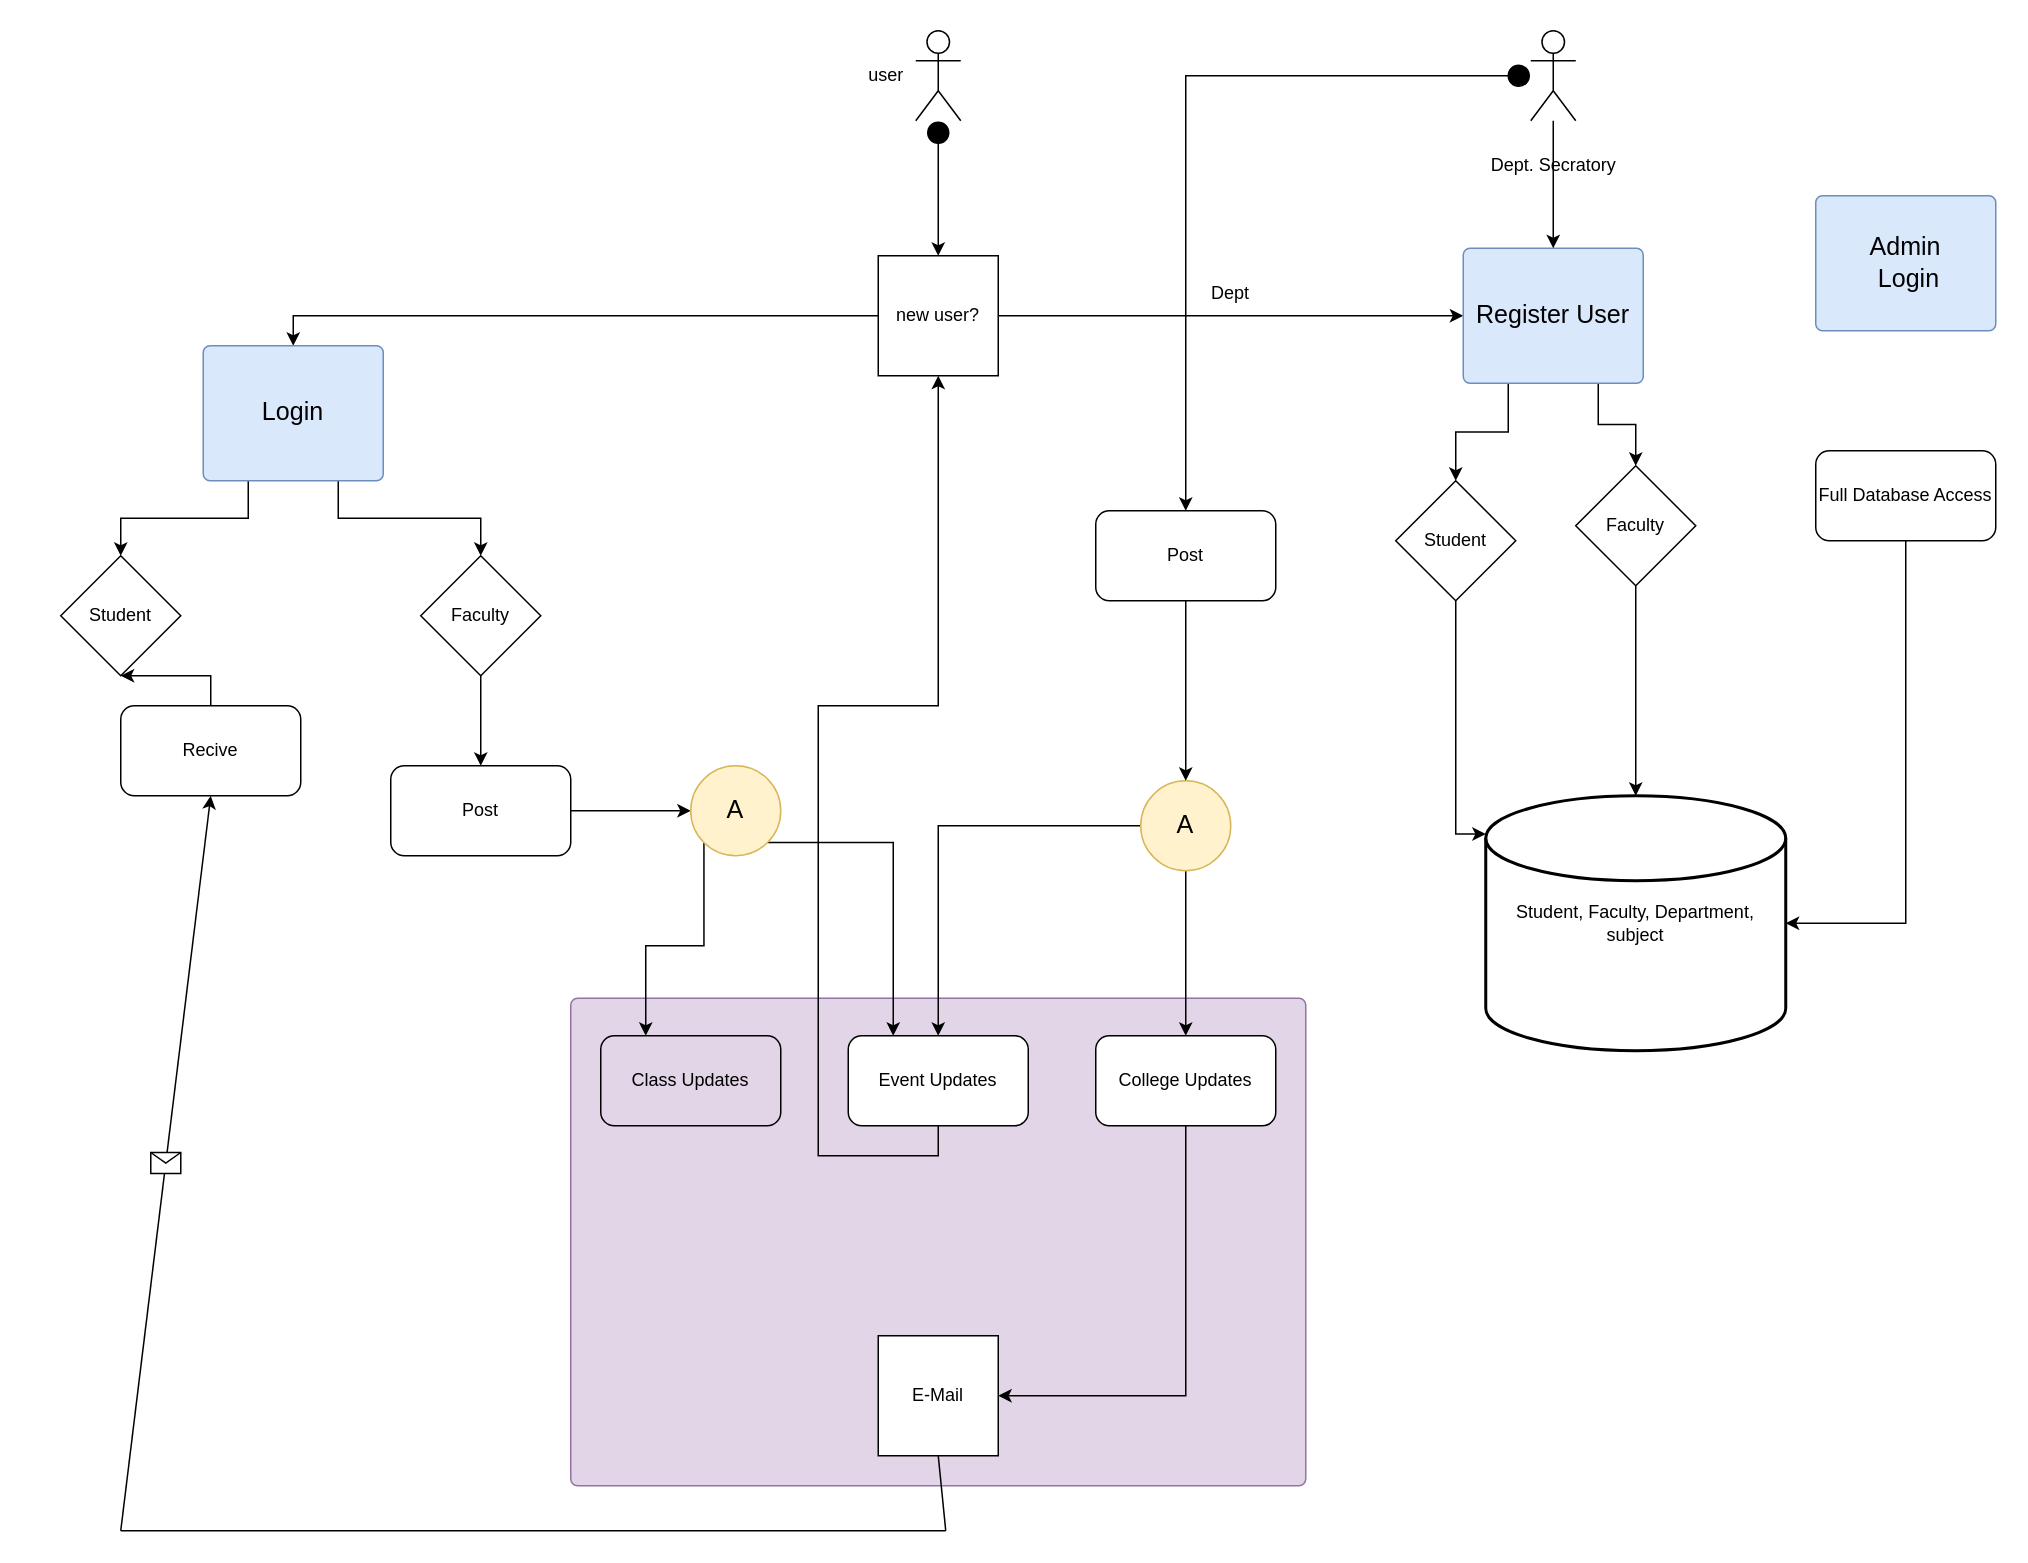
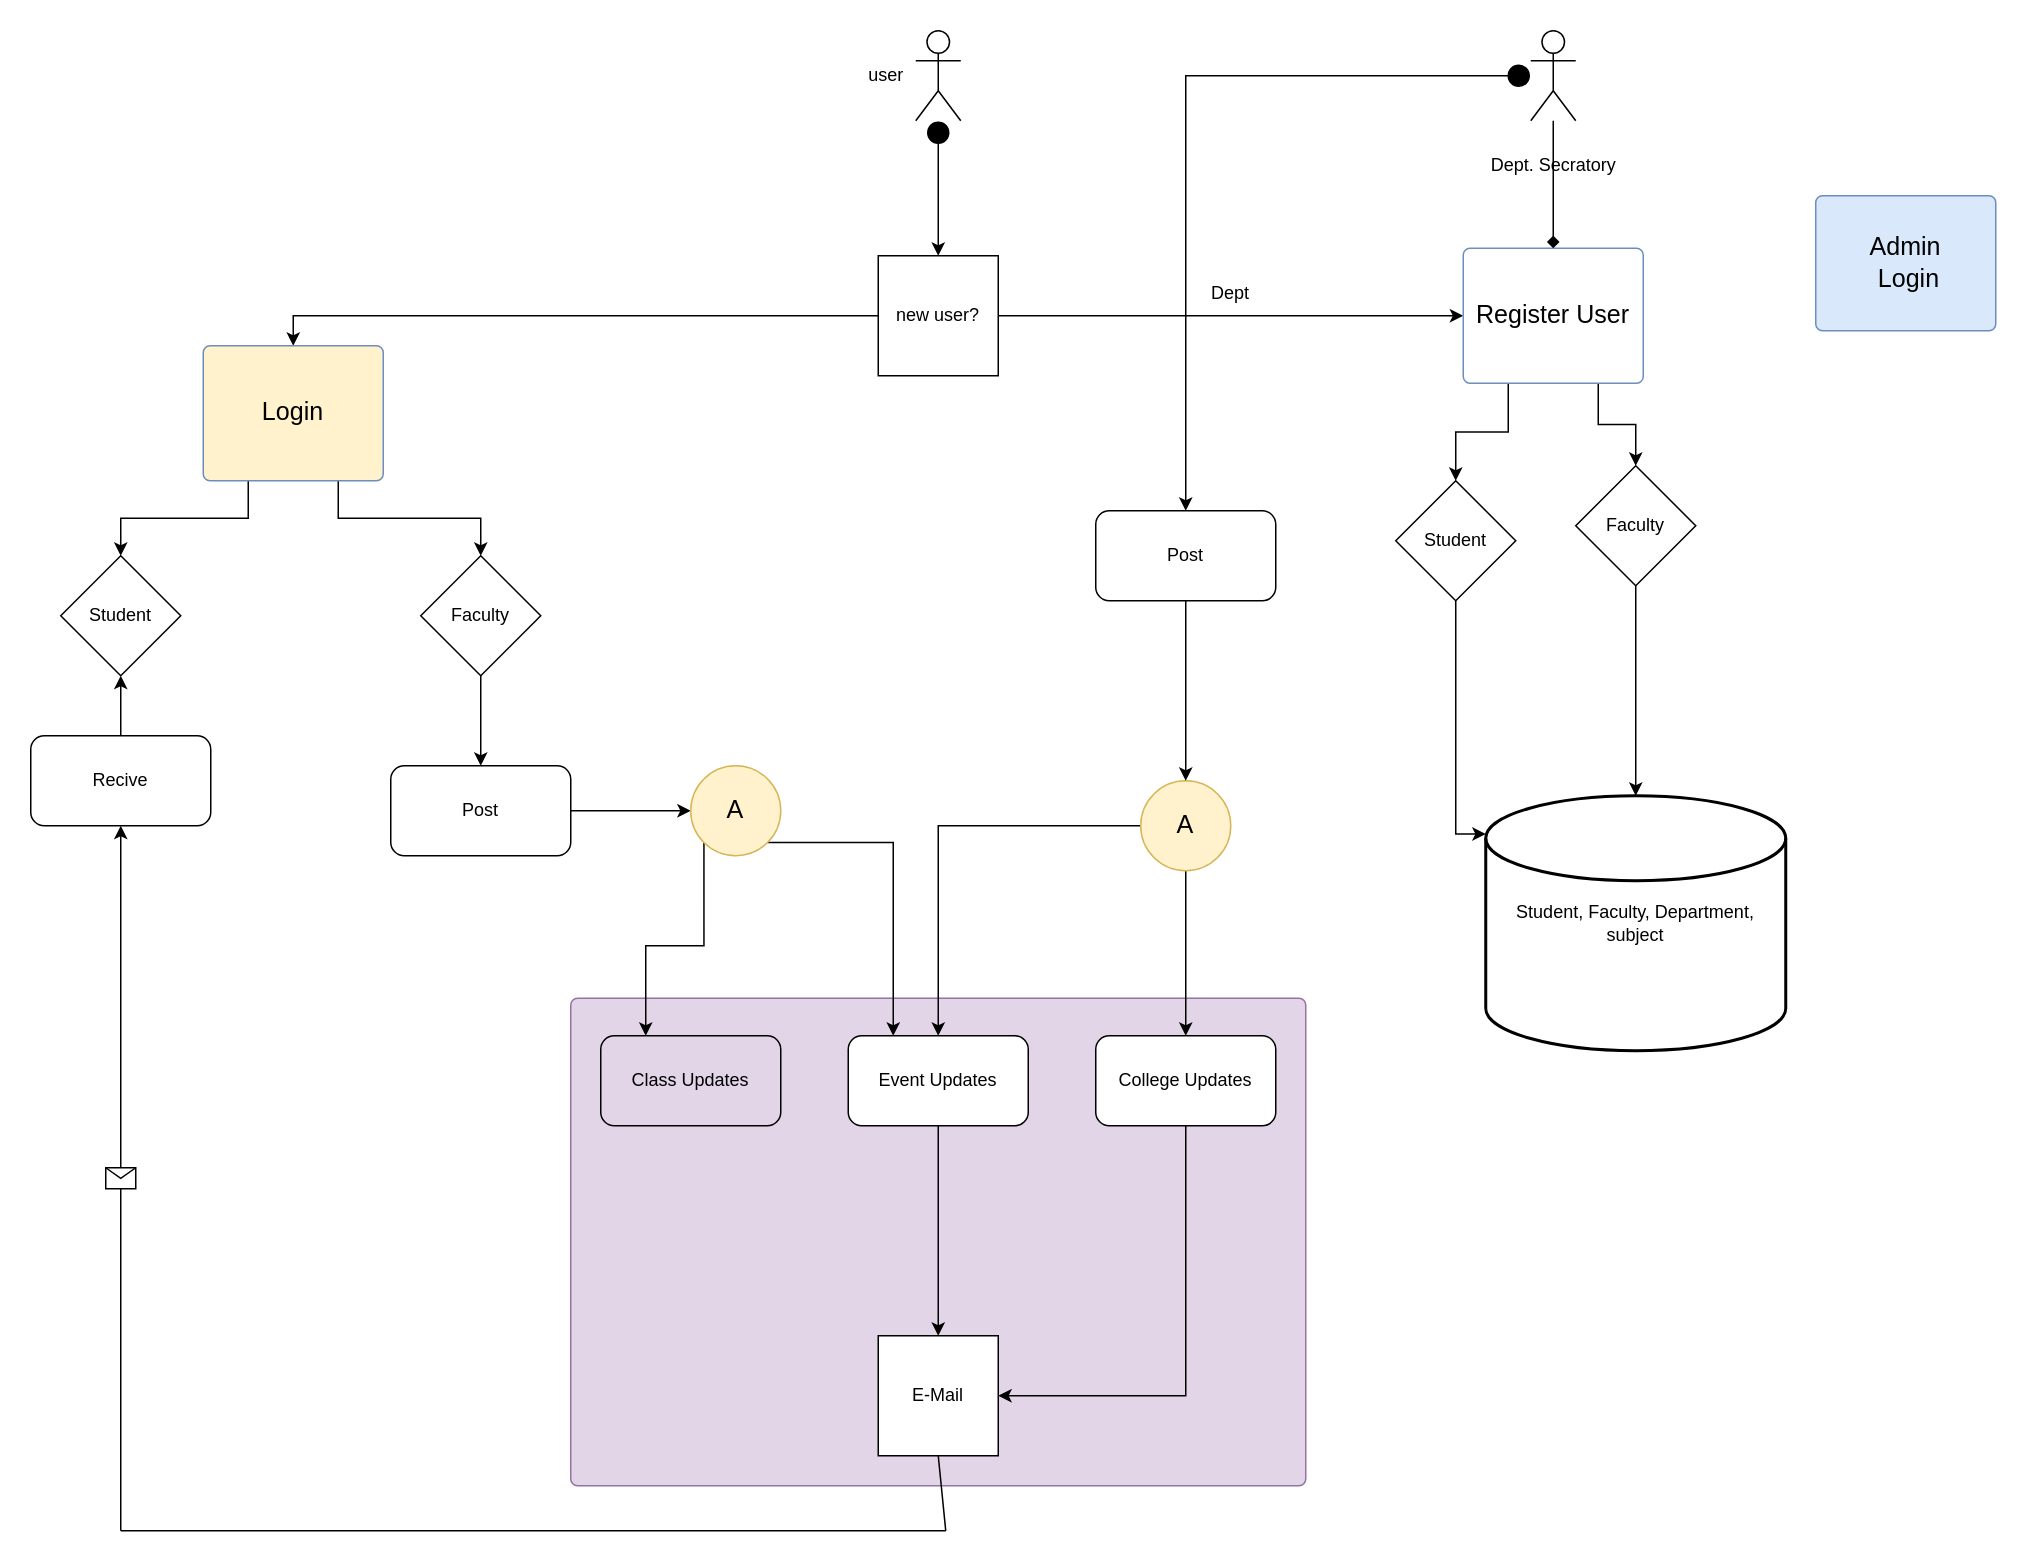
- <mxCell id="24" style="edgeStyle=orthogonalEdgeStyle;rounded=0;orthogonalLoop=1;jettySize=auto;html=1;entryX=0.5;entryY=0;entryDx=0;entryDy=0;" parent="1" source="26" target="12" edge="1"><mxGeometry relative="1" as="geometry" /></mxCell>
+ <mxCell id="24" style="edgeStyle=orthogonalEdgeStyle;rounded=0;orthogonalLoop=1;jettySize=auto;html=1;entryX=0.5;entryY=0;entryDx=0;entryDy=0;endArrow=diamond;" parent="1" source="26" target="12" edge="1"><mxGeometry relative="1" as="geometry" /></mxCell>
- <mxCell id="12" value="Register User" style="html=1;overflow=block;blockSpacing=1;whiteSpace=wrap;fontSize=16.7;spacing=9;strokeColor=#6c8ebf;rounded=1;absoluteArcSize=1;arcSize=9;fillColor=#dae8fc;strokeWidth=NaN;lucidId=oy8gfB~6U9zj;" parent="1" vertex="1"><mxGeometry x="975" y="165" width="120" height="90" as="geometry" /></mxCell>
+ <mxCell id="12" value="Register User" style="html=1;overflow=block;blockSpacing=1;whiteSpace=wrap;fontSize=16.7;spacing=9;strokeColor=#6c8ebf;rounded=1;absoluteArcSize=1;arcSize=9;fillColor=#ffffff;strokeWidth=NaN;lucidId=oy8gfB~6U9zj;" parent="1" vertex="1"><mxGeometry x="975" y="165" width="120" height="90" as="geometry" /></mxCell>
- <mxCell id="18" value="Login" style="html=1;overflow=block;blockSpacing=1;whiteSpace=wrap;fontSize=16.7;spacing=9;strokeColor=#6c8ebf;rounded=1;absoluteArcSize=1;arcSize=9;fillColor=#dae8fc;strokeWidth=NaN;lucidId=oy8gfB~6U9zj;" parent="1" vertex="1"><mxGeometry x="135" y="230" width="120" height="90" as="geometry" /></mxCell>
+ <mxCell id="18" value="Login" style="html=1;overflow=block;blockSpacing=1;whiteSpace=wrap;fontSize=16.7;spacing=9;strokeColor=#6c8ebf;rounded=1;absoluteArcSize=1;arcSize=9;fillColor=#fff2cc;strokeWidth=NaN;lucidId=oy8gfB~6U9zj;" parent="1" vertex="1"><mxGeometry x="135" y="230" width="120" height="90" as="geometry" /></mxCell>
- <mxCell id="23" value="Full Database Access" style="rounded=1;whiteSpace=wrap;html=1;" parent="1" vertex="1"><mxGeometry x="1210" y="300" width="120" height="60" as="geometry" /></mxCell>
- <mxCell id="49" value="Recive" style="rounded=1;whiteSpace=wrap;html=1;" parent="1" vertex="1"><mxGeometry x="80" y="470" width="120" height="60" as="geometry" /></mxCell>
+ <mxCell id="49" value="Recive" style="rounded=1;whiteSpace=wrap;html=1;" parent="1" vertex="1"><mxGeometry x="20" y="490" width="120" height="60" as="geometry" /></mxCell>
- <mxCell id="32" style="edgeStyle=orthogonalEdgeStyle;rounded=0;orthogonalLoop=1;jettySize=auto;html=1;exitX=0.5;exitY=1;exitDx=0;exitDy=0;" parent="1" source="33" target="7" edge="1"><mxGeometry relative="1" as="geometry" /></mxCell>
+ <mxCell id="32" style="edgeStyle=orthogonalEdgeStyle;rounded=0;orthogonalLoop=1;jettySize=auto;html=1;exitX=0.5;exitY=1;exitDx=0;exitDy=0;entryX=0.5;entryY=0;entryDx=0;entryDy=0;" parent="1" source="33" target="30" edge="1"><mxGeometry relative="1" as="geometry" /></mxCell>
- <mxCell id="28" style="edgeStyle=orthogonalEdgeStyle;rounded=0;orthogonalLoop=1;jettySize=auto;html=1;exitX=0.5;exitY=1;exitDx=0;exitDy=0;entryX=1;entryY=0.5;entryDx=0;entryDy=0;entryPerimeter=0;startArrow=none;startFill=0;" parent="1" source="23" target="9" edge="1"><mxGeometry relative="1" as="geometry" /></mxCell>
